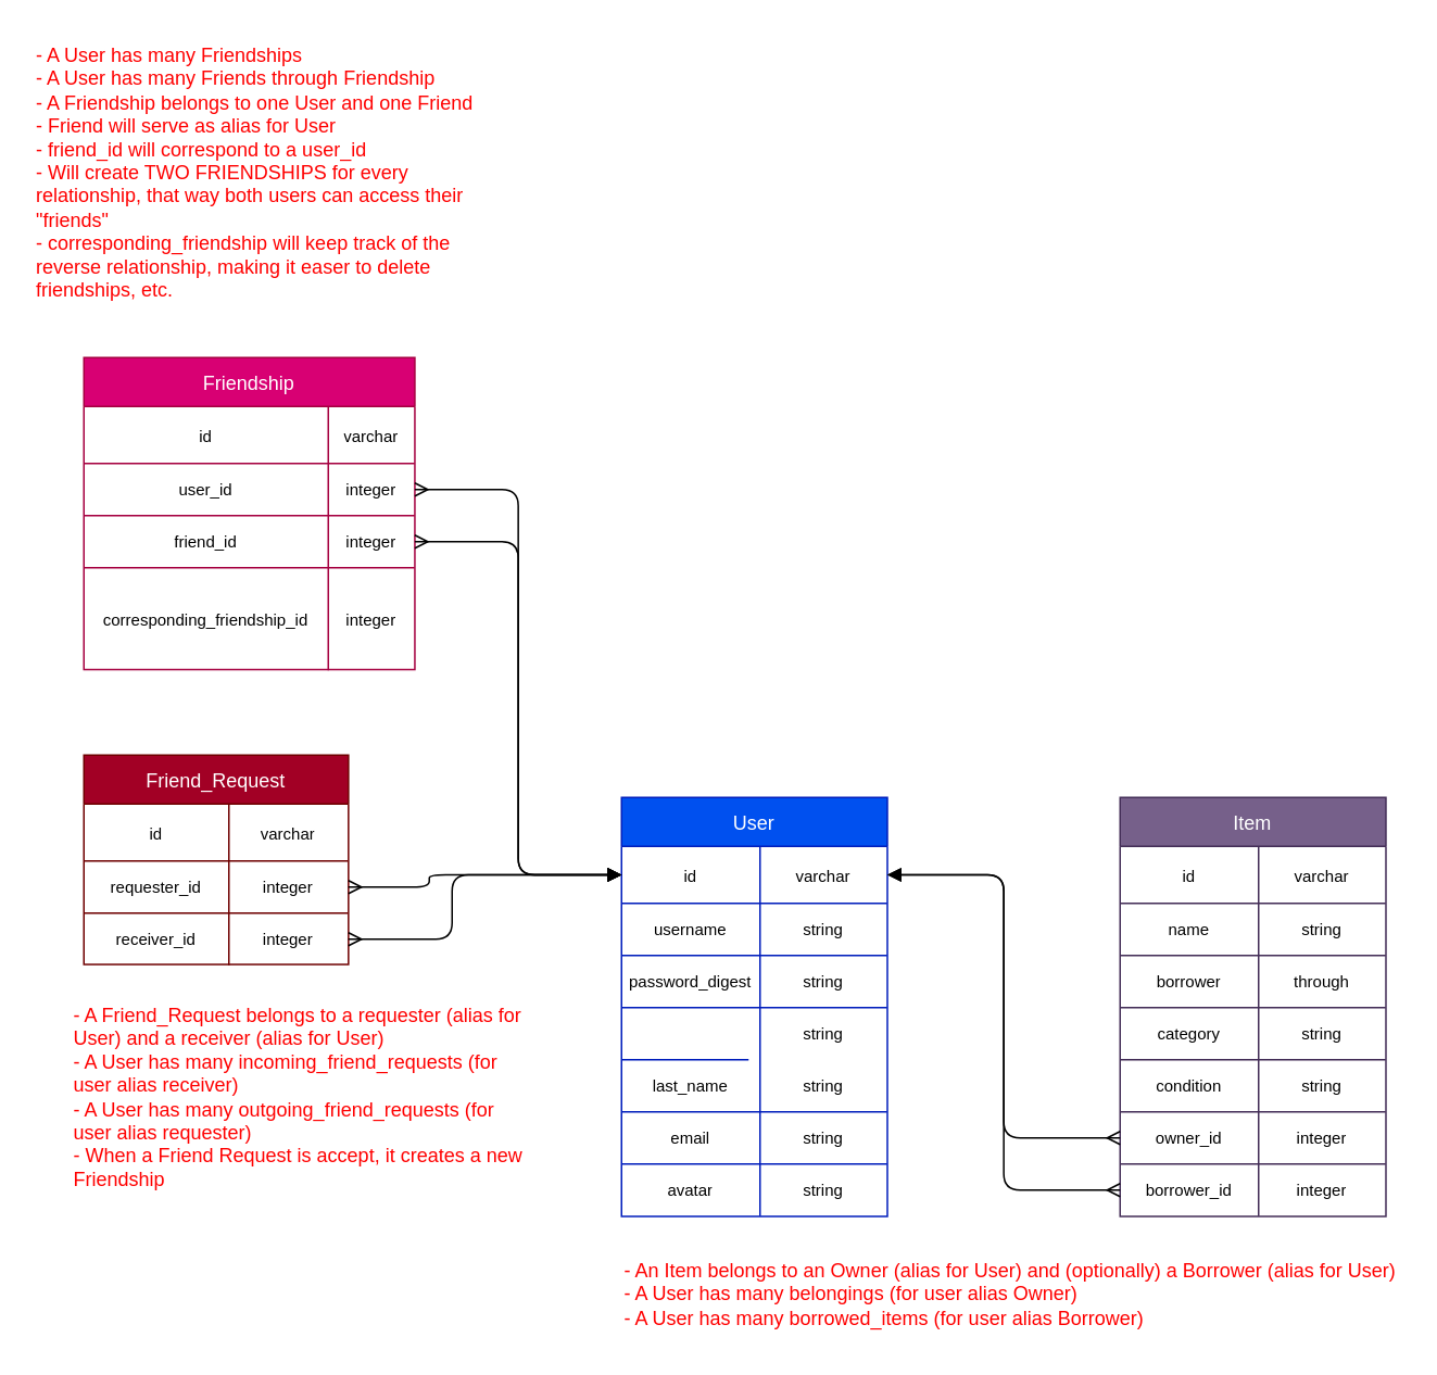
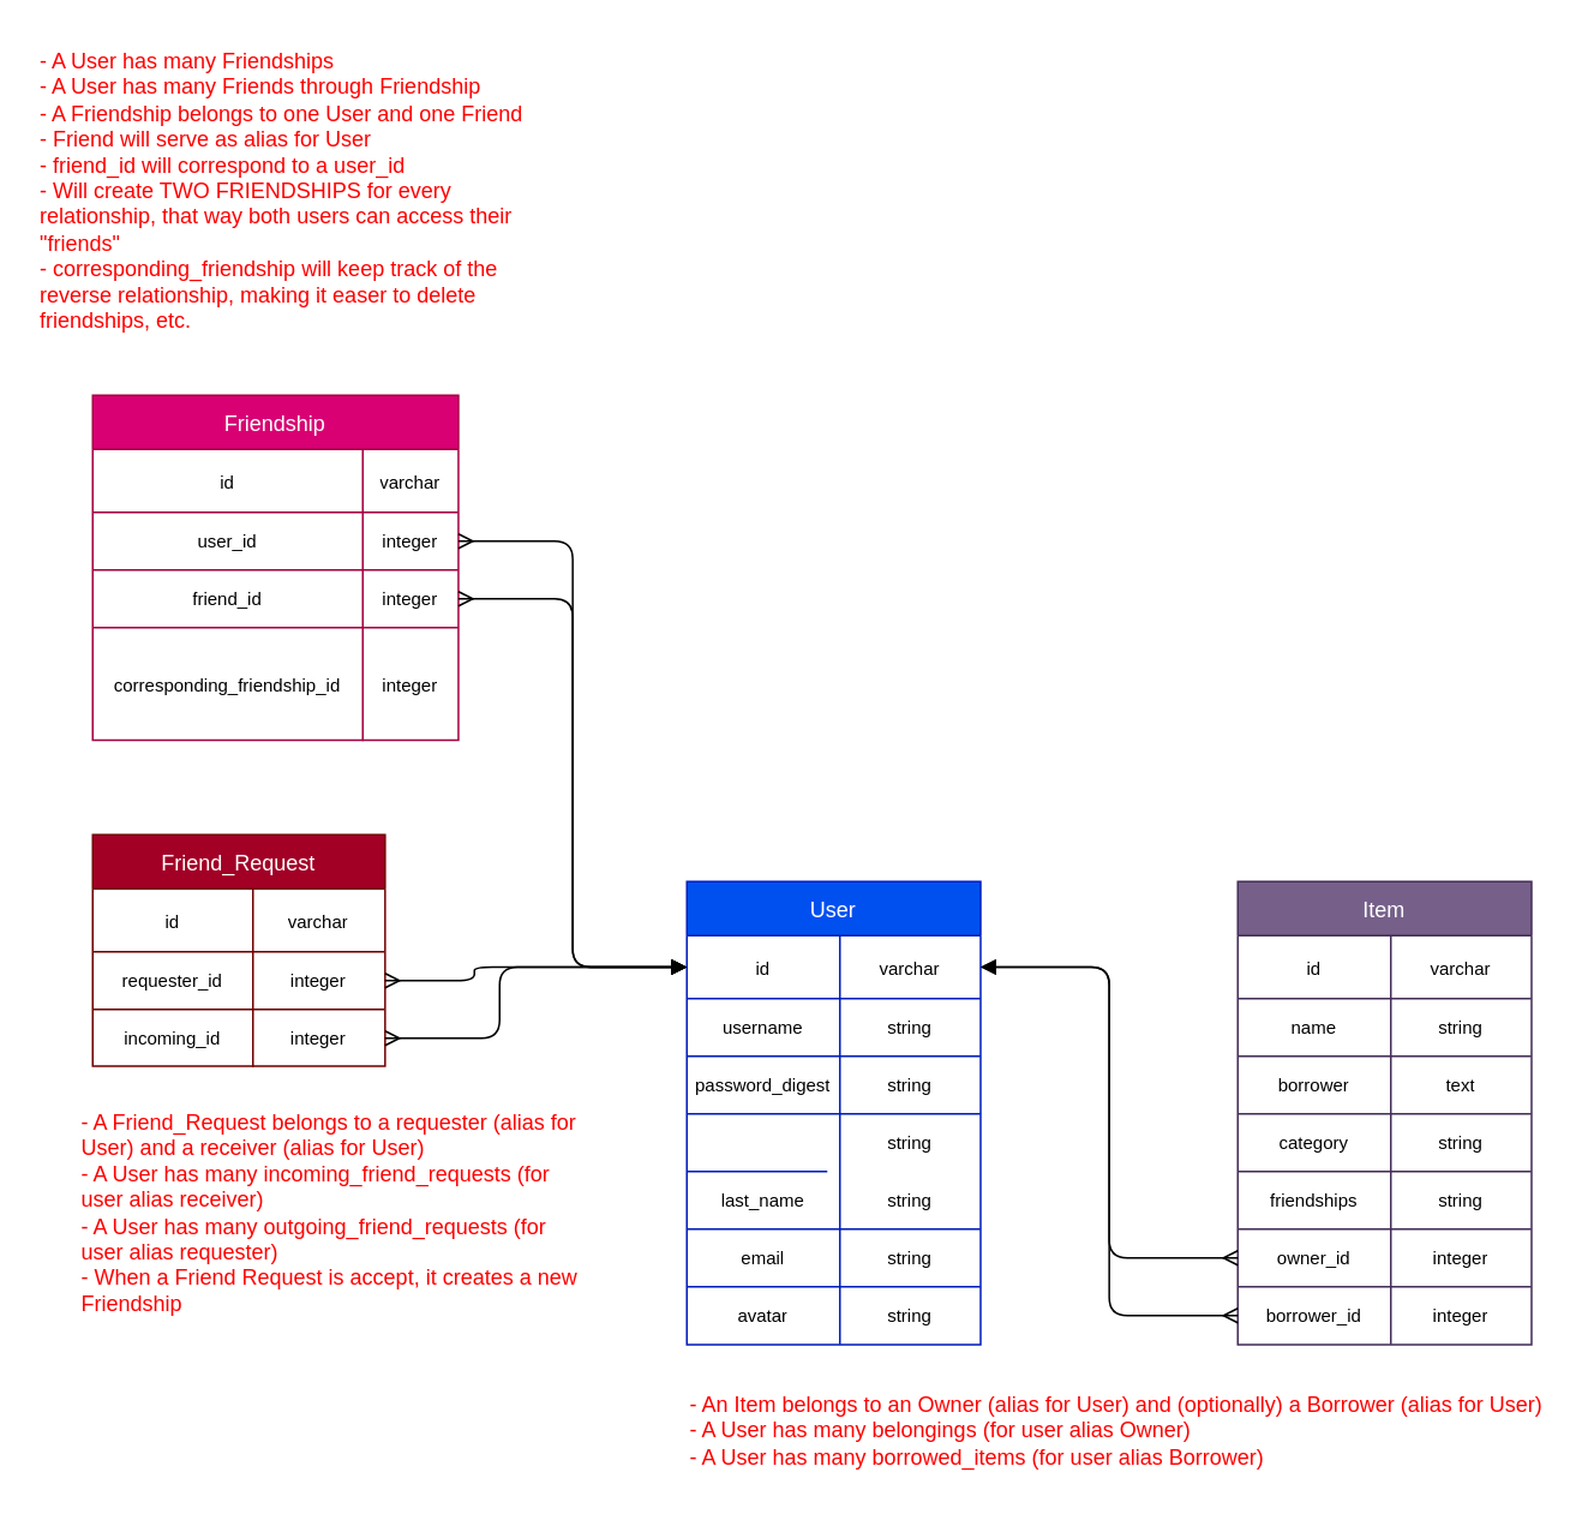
- <mxCell id="47" value="receiver_id" style="shape=partialRectangle;html=1;whiteSpace=wrap;connectable=0;overflow=hidden;fillColor=none;top=0;left=0;bottom=0;right=0;pointerEvents=1;fontSize=10;fontColor=#000000;" parent="46" vertex="1"><mxGeometry width="89" height="32" as="geometry"><mxRectangle width="89" height="32" as="alternateBounds" /></mxGeometry></mxCell>
+ <mxCell id="47" value="incoming_id" style="shape=partialRectangle;html=1;whiteSpace=wrap;connectable=0;overflow=hidden;fillColor=none;top=0;left=0;bottom=0;right=0;pointerEvents=1;fontSize=10;fontColor=#000000;" parent="46" vertex="1"><mxGeometry width="89" height="32" as="geometry"><mxRectangle width="89" height="32" as="alternateBounds" /></mxGeometry></mxCell>
- <mxCell id="61" value="through" style="shape=partialRectangle;html=1;whiteSpace=wrap;connectable=0;overflow=hidden;fillColor=none;top=0;left=0;bottom=0;right=0;pointerEvents=1;fontSize=10;fontColor=#000000;" vertex="1" parent="59"><mxGeometry x="85" width="78" height="32" as="geometry"><mxRectangle width="78" height="32" as="alternateBounds" /></mxGeometry></mxCell>
+ <mxCell id="61" value="text" style="shape=partialRectangle;html=1;whiteSpace=wrap;connectable=0;overflow=hidden;fillColor=none;top=0;left=0;bottom=0;right=0;pointerEvents=1;fontSize=10;fontColor=#000000;" vertex="1" parent="59"><mxGeometry x="85" width="78" height="32" as="geometry"><mxRectangle width="78" height="32" as="alternateBounds" /></mxGeometry></mxCell>
- <mxCell id="66" value="condition" style="shape=partialRectangle;html=1;whiteSpace=wrap;connectable=0;overflow=hidden;fillColor=none;top=0;left=0;bottom=0;right=0;pointerEvents=1;fontSize=10;fontColor=#000000;" vertex="1" parent="65"><mxGeometry width="85" height="32" as="geometry"><mxRectangle width="85" height="32" as="alternateBounds" /></mxGeometry></mxCell>
+ <mxCell id="66" value="friendships" style="shape=partialRectangle;html=1;whiteSpace=wrap;connectable=0;overflow=hidden;fillColor=none;top=0;left=0;bottom=0;right=0;pointerEvents=1;fontSize=10;fontColor=#000000;" vertex="1" parent="65"><mxGeometry width="85" height="32" as="geometry"><mxRectangle width="85" height="32" as="alternateBounds" /></mxGeometry></mxCell>
